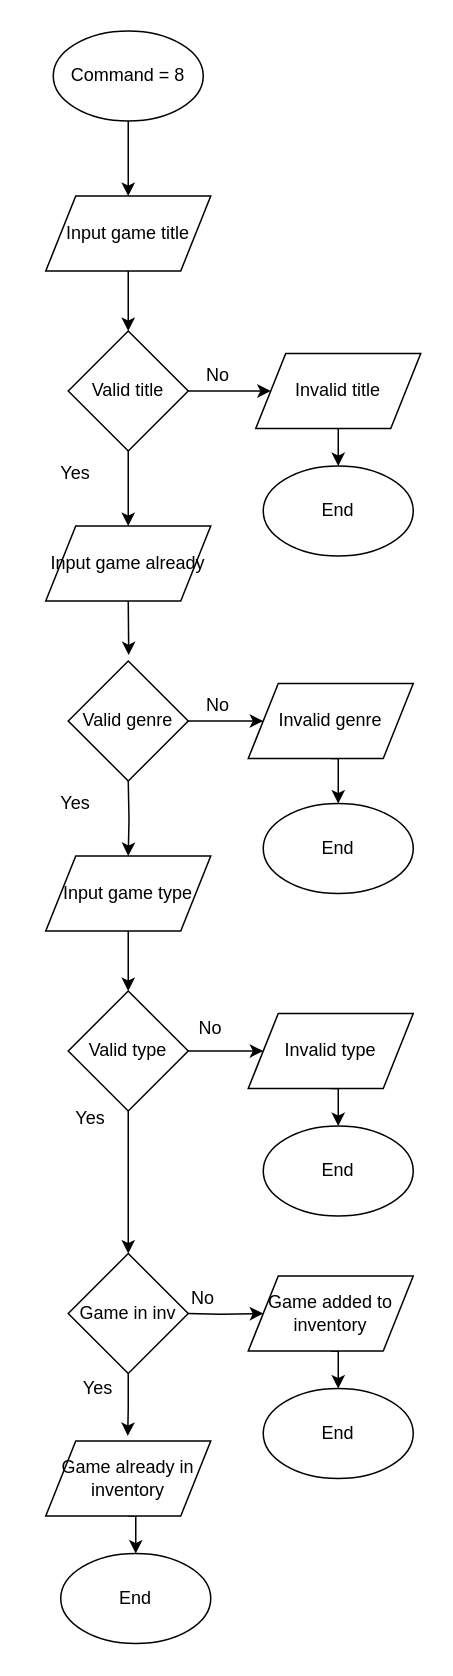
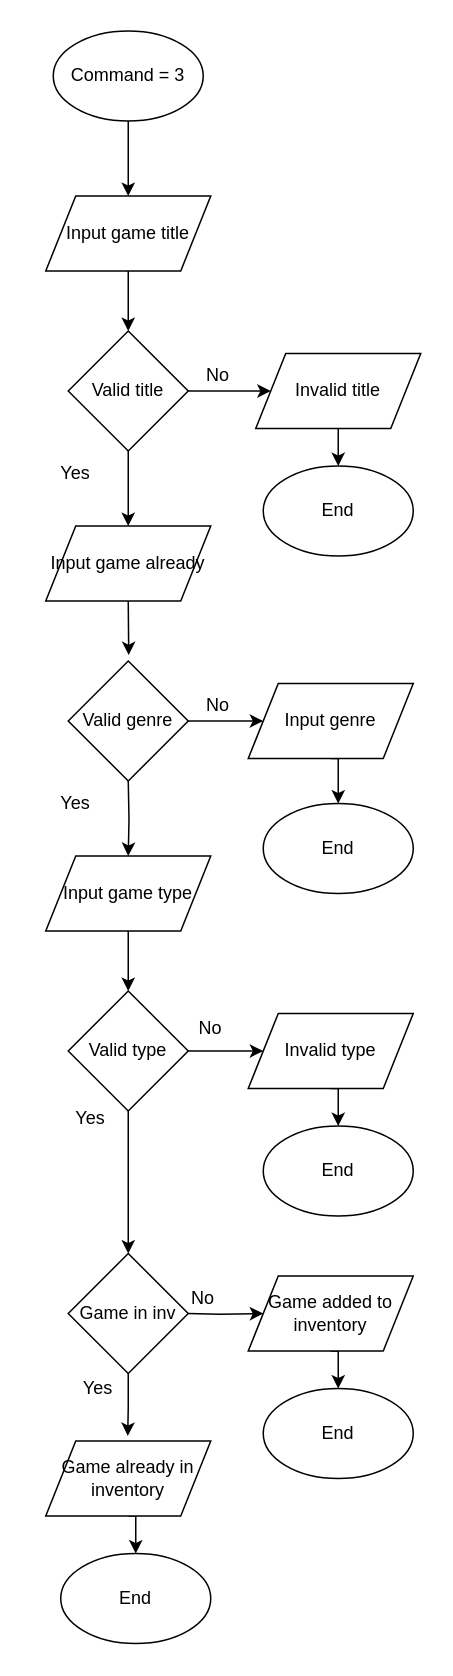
- <mxCell id="3" value="Command = 8" style="ellipse;whiteSpace=wrap;html=1;" vertex="1" parent="1"><mxGeometry x="35" y="20" width="100" height="60" as="geometry" /></mxCell>
+ <mxCell id="3" value="Command = 3" style="ellipse;whiteSpace=wrap;html=1;" vertex="1" parent="1"><mxGeometry x="35" y="20" width="100" height="60" as="geometry" /></mxCell>
- <mxCell id="16" value="Invalid genre" style="shape=parallelogram;perimeter=parallelogramPerimeter;whiteSpace=wrap;html=1;fixedSize=1;" vertex="1" parent="1"><mxGeometry x="165" y="455" width="110" height="50" as="geometry" /></mxCell>
+ <mxCell id="16" value="Input genre" style="shape=parallelogram;perimeter=parallelogramPerimeter;whiteSpace=wrap;html=1;fixedSize=1;" vertex="1" parent="1"><mxGeometry x="165" y="455" width="110" height="50" as="geometry" /></mxCell>
